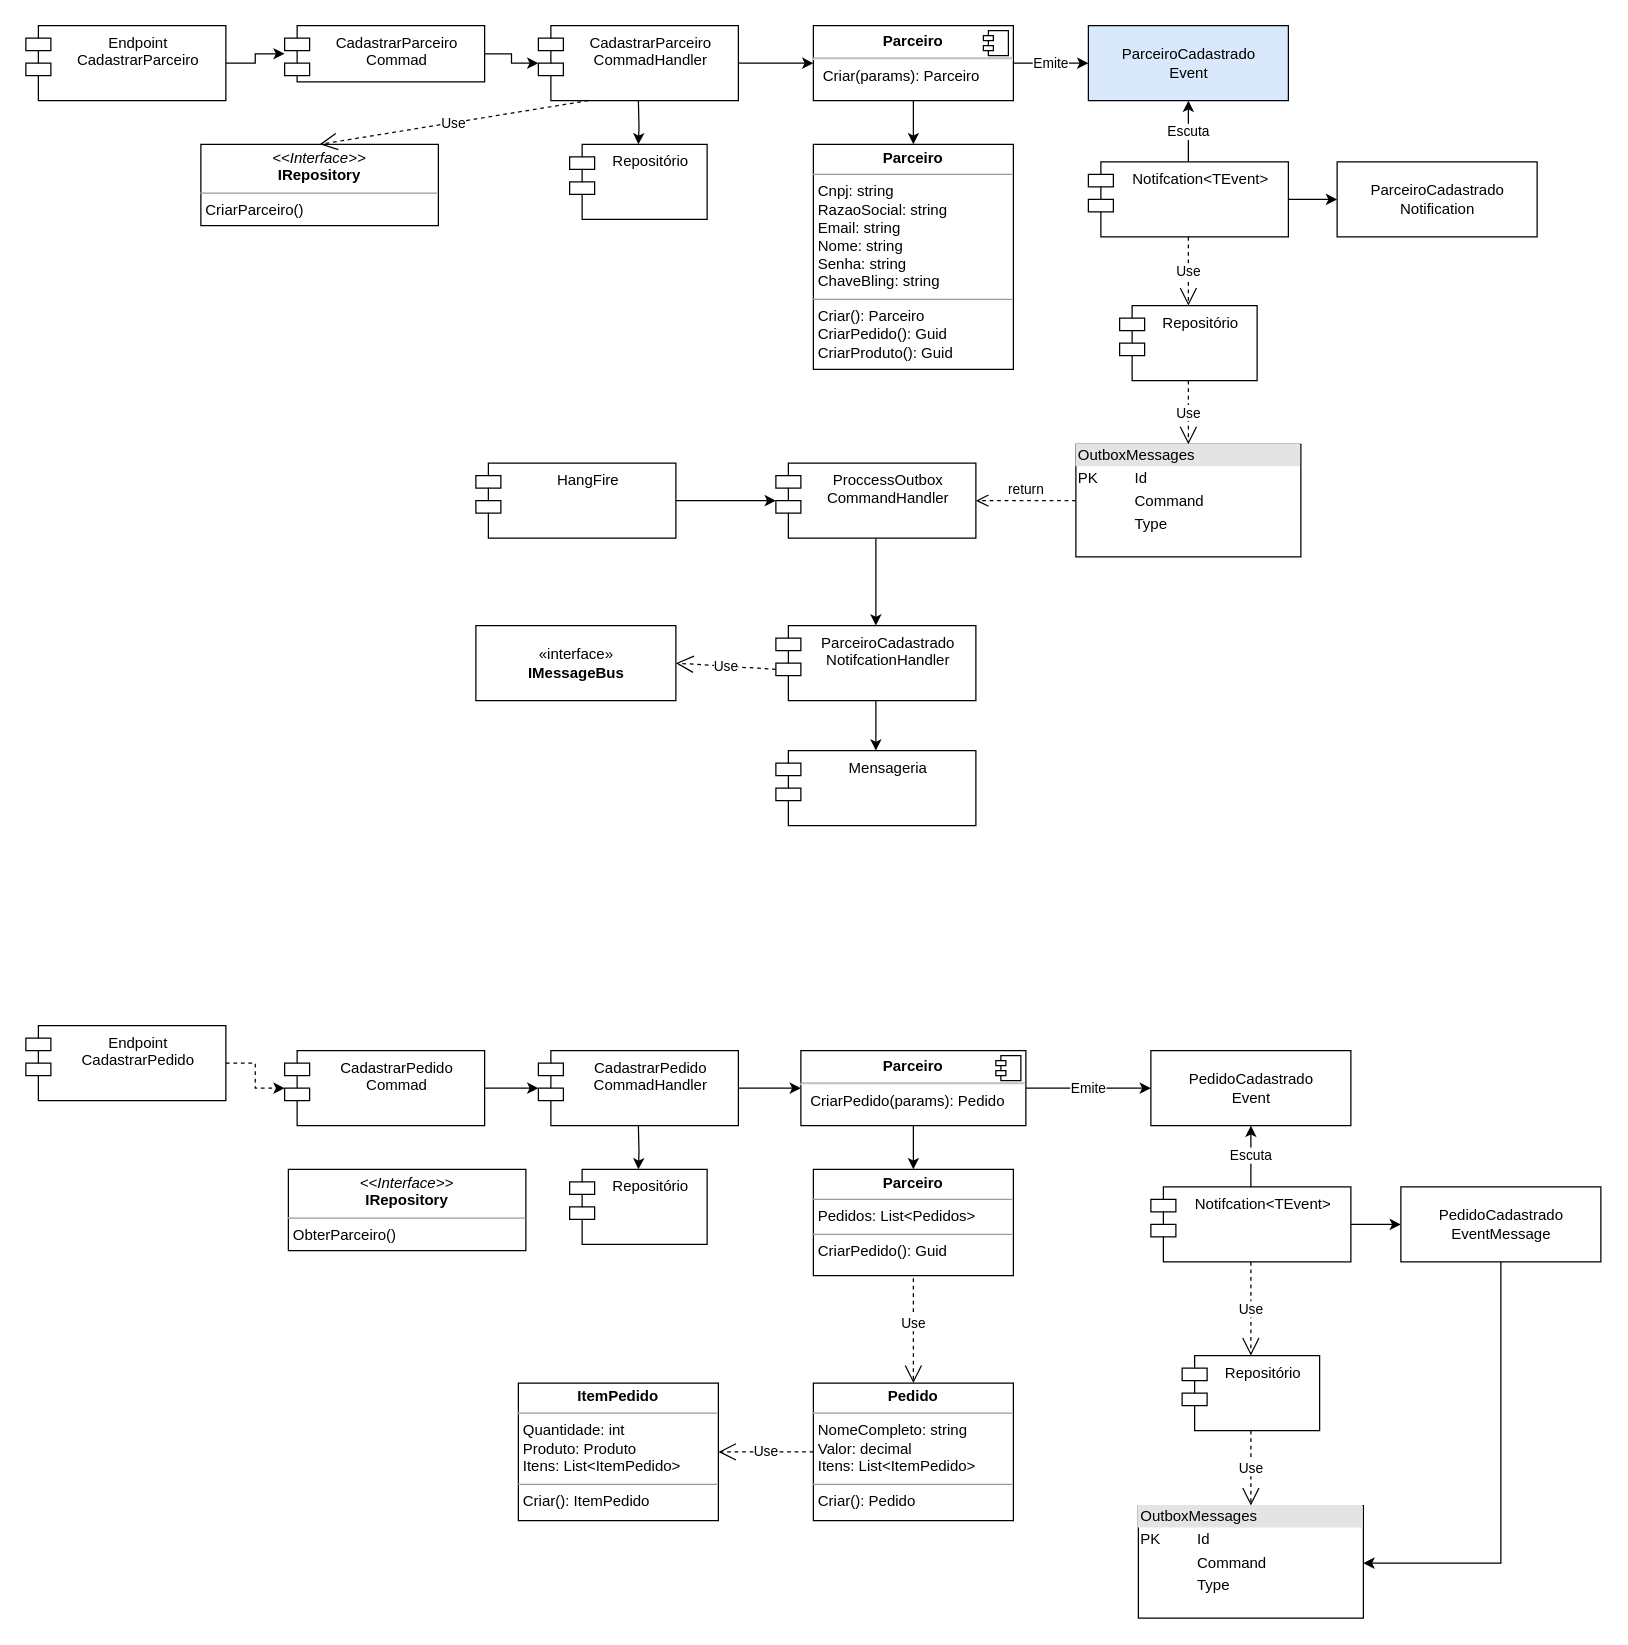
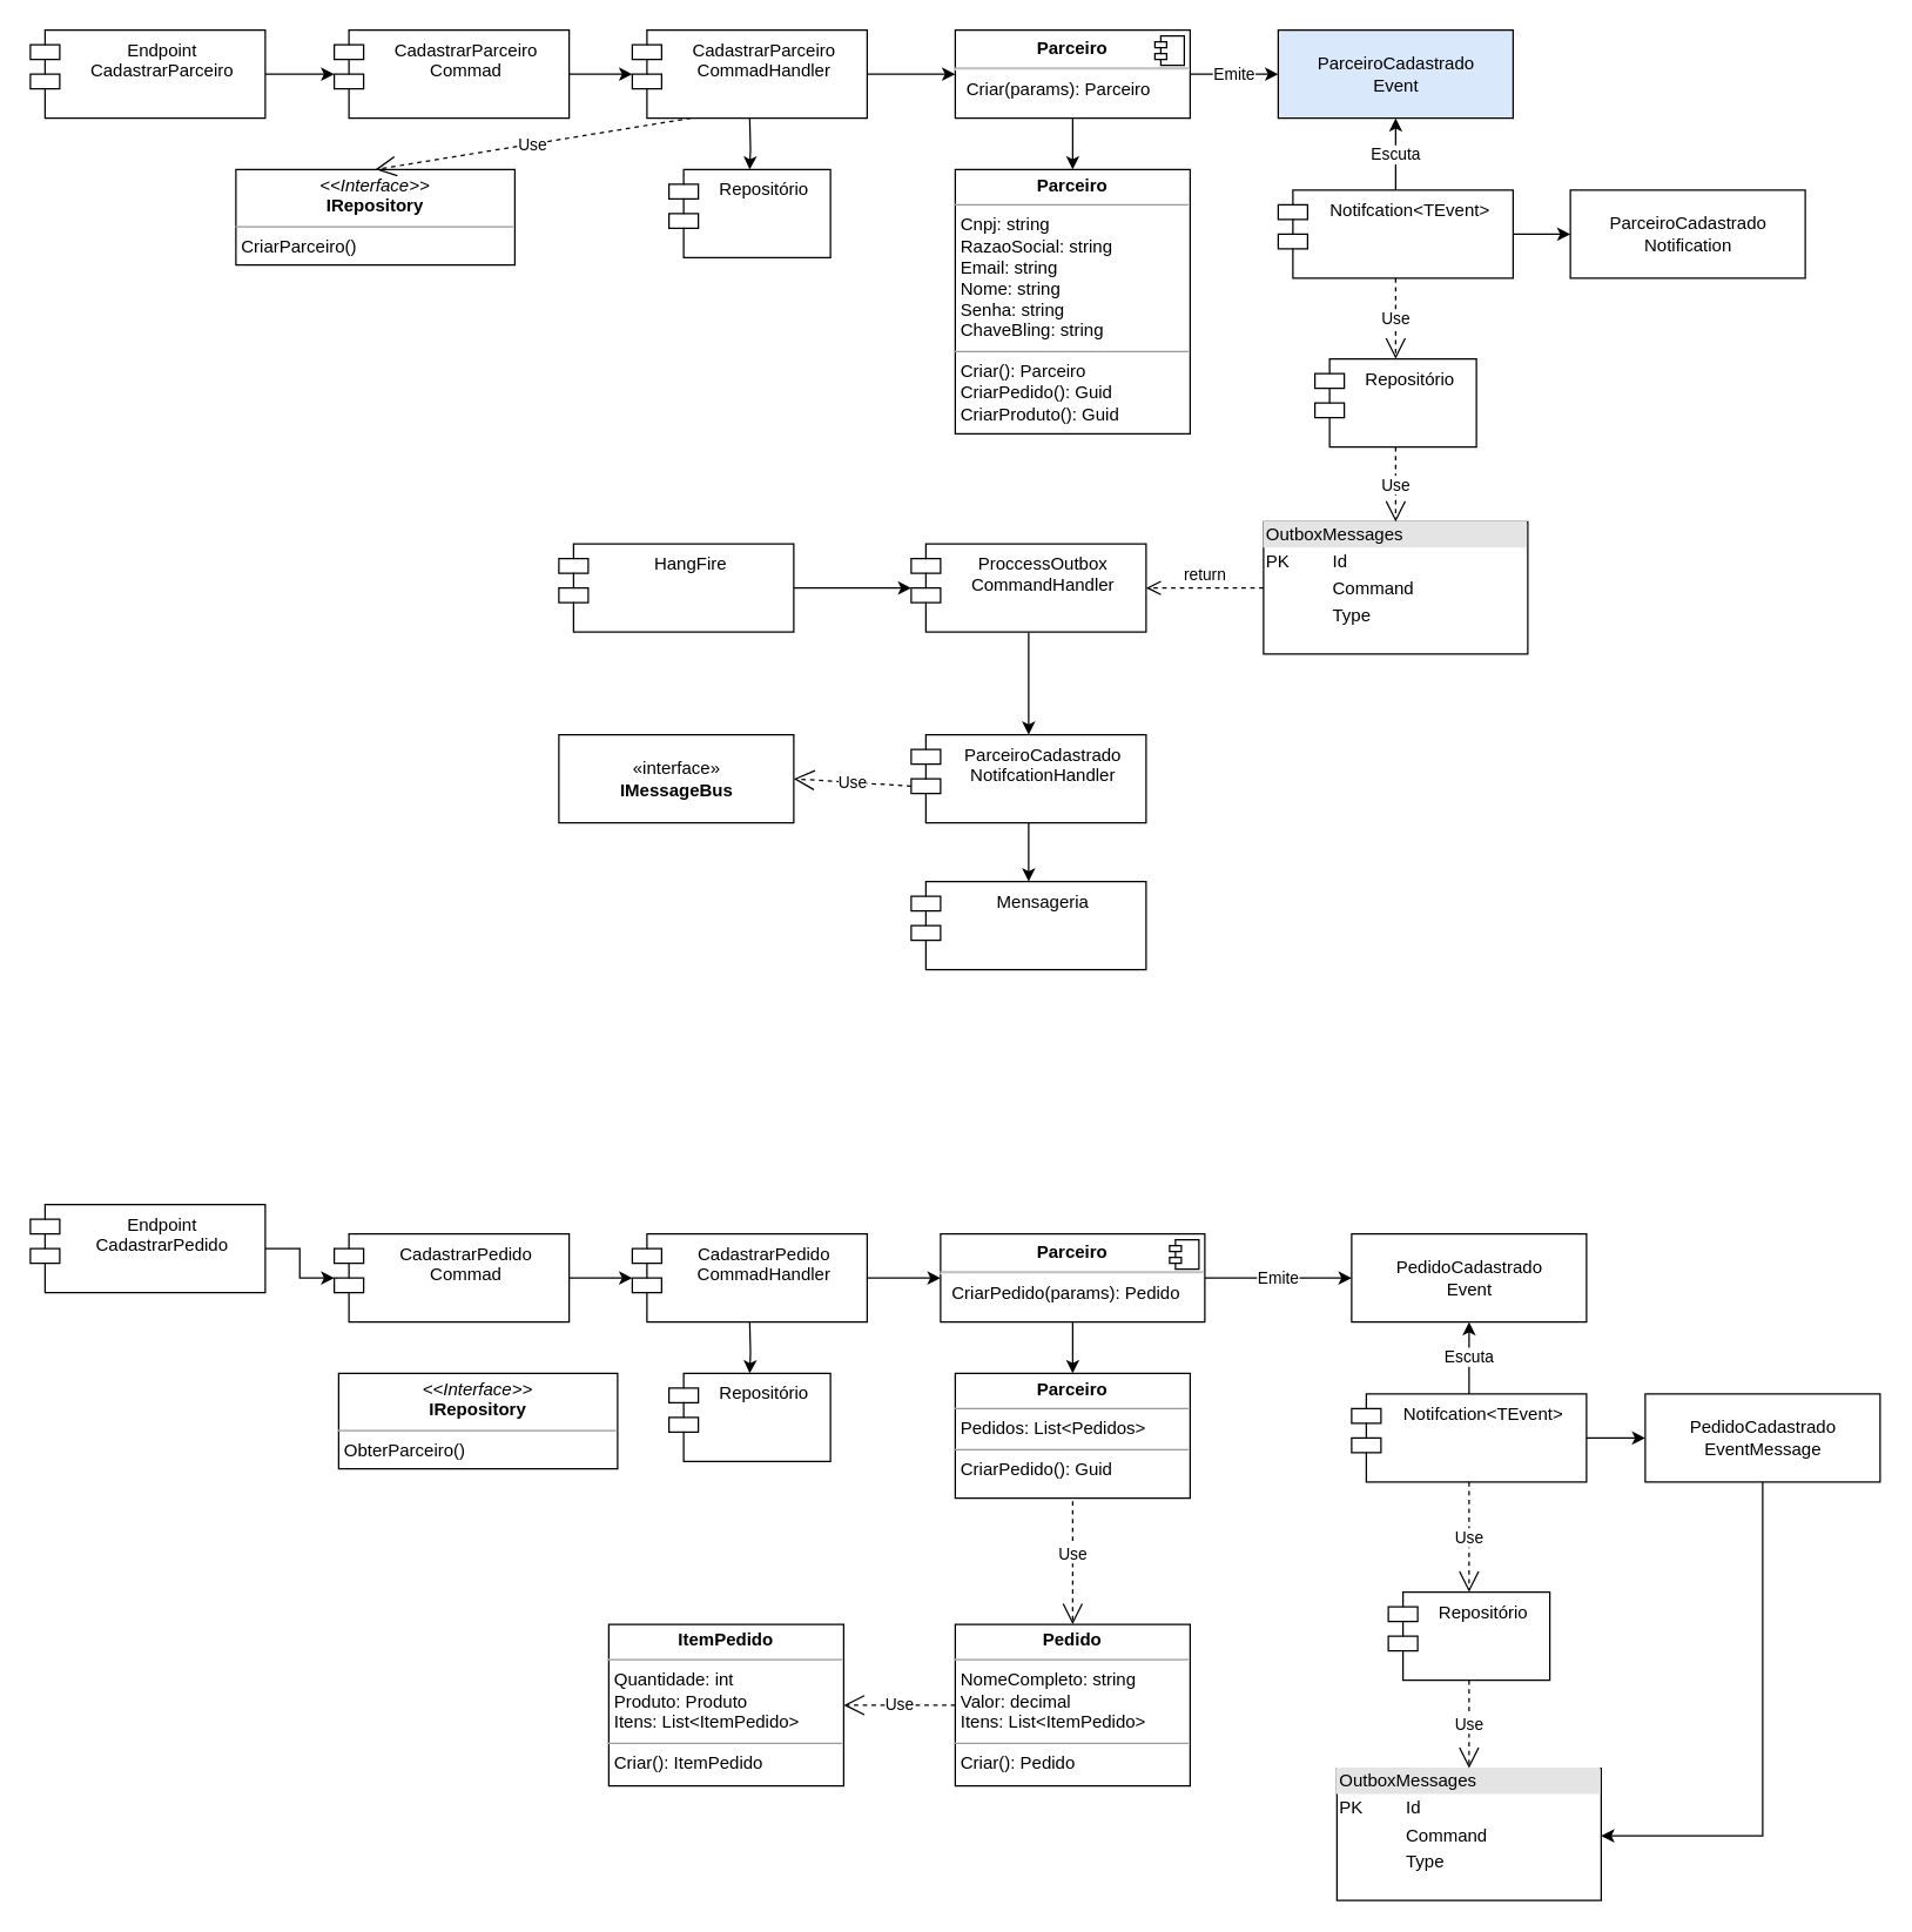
- <mxCell id="5" value="CadastrarParceiro&#10;Commad" style="shape=module;align=left;spacingLeft=20;align=center;verticalAlign=top;" vertex="1" parent="1"><mxGeometry x="227" y="20" width="160" height="45" as="geometry" /></mxCell>
+ <mxCell id="5" value="CadastrarParceiro&#10;Commad" style="shape=module;align=left;spacingLeft=20;align=center;verticalAlign=top;" vertex="1" parent="1"><mxGeometry x="227" y="20" width="160" height="60" as="geometry" /></mxCell>
- <mxCell id="16" value="" style="edgeStyle=orthogonalEdgeStyle;rounded=0;orthogonalLoop=1;jettySize=auto;html=1;dashed=1;" edge="1" parent="1" source="17" target="19"><mxGeometry relative="1" as="geometry" /></mxCell>
+ <mxCell id="16" value="" style="edgeStyle=orthogonalEdgeStyle;rounded=0;orthogonalLoop=1;jettySize=auto;html=1;" edge="1" parent="1" source="17" target="19"><mxGeometry relative="1" as="geometry" /></mxCell>
